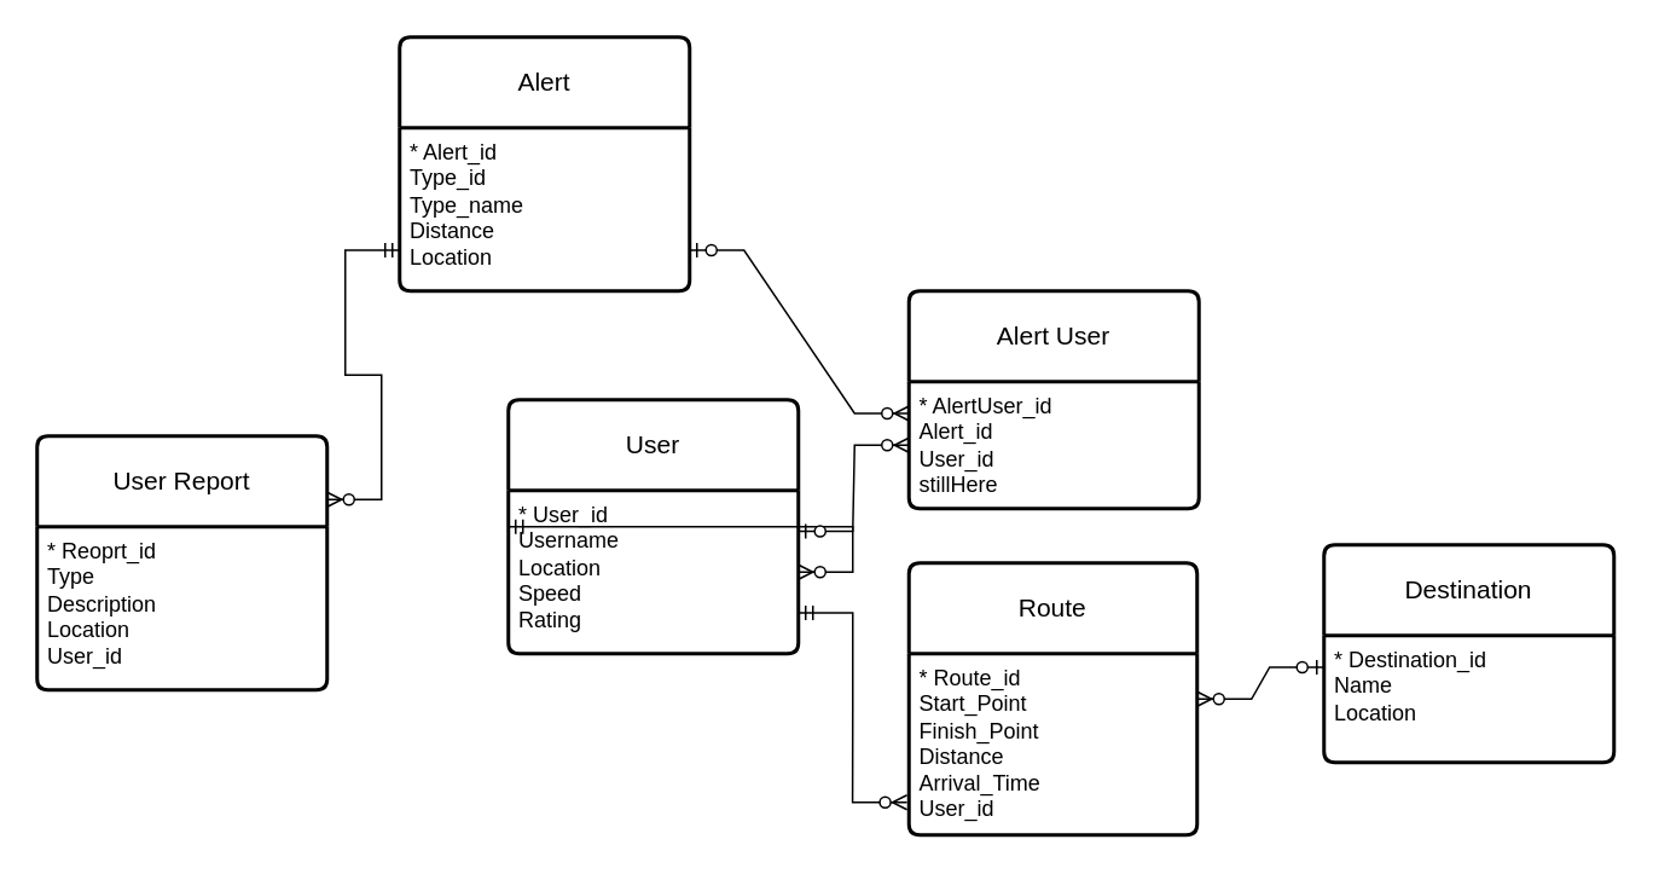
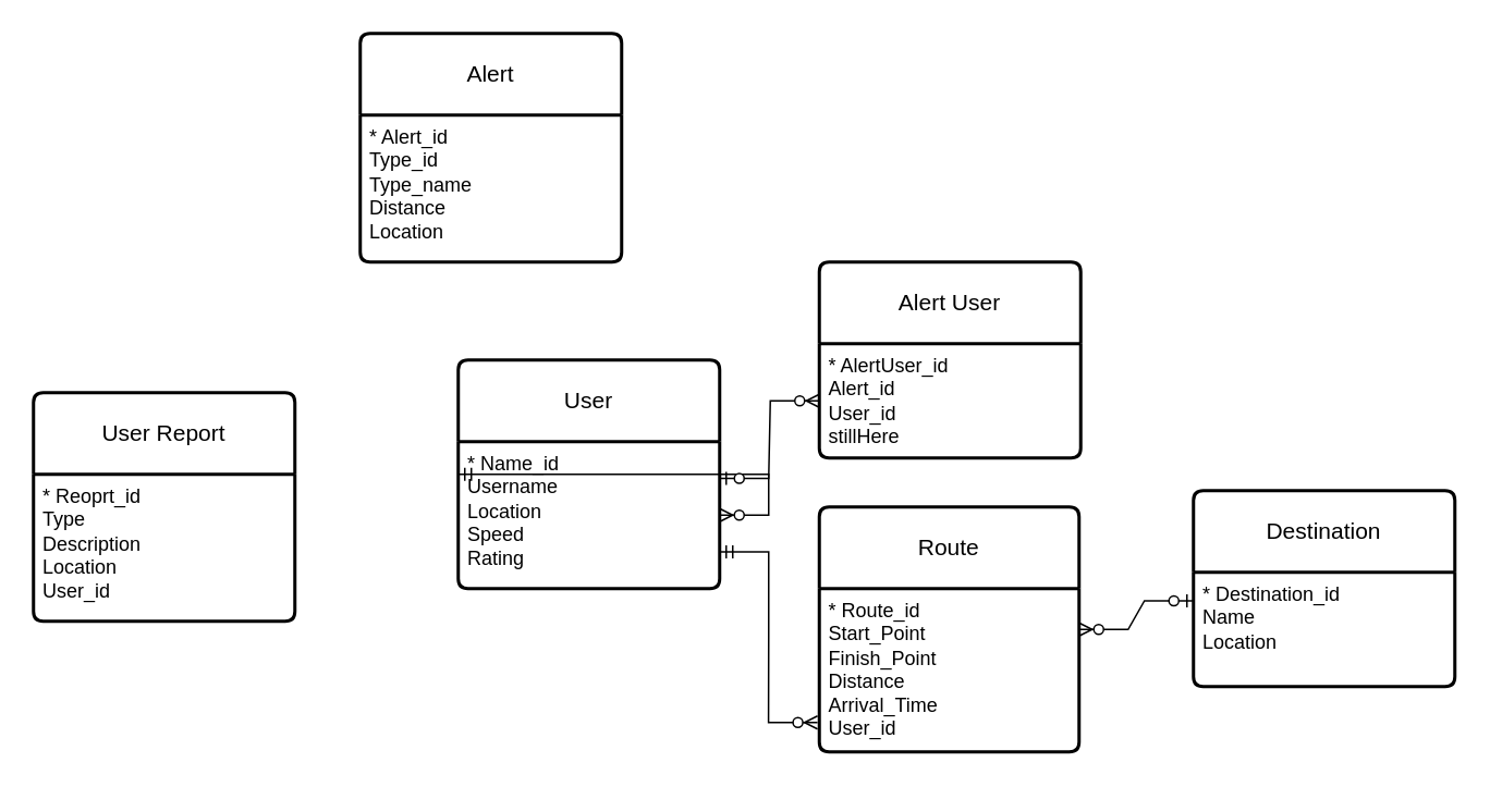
- <mxCell id="18" value="" style="edgeStyle=entityRelationEdgeStyle;fontSize=12;html=1;endArrow=ERzeroToMany;startArrow=ERzeroToOne;rounded=0;entryX=0;entryY=0.25;entryDx=0;entryDy=0;exitX=1;exitY=0.75;exitDx=0;exitDy=0;" edge="1" parent="1" source="9" target="16"><mxGeometry width="100" height="100" relative="1" as="geometry"><mxPoint x="910" y="90" as="sourcePoint" /><mxPoint x="810" y="253" as="targetPoint" /></mxGeometry></mxCell>
- <mxCell id="20" value="" style="edgeStyle=entityRelationEdgeStyle;fontSize=12;html=1;endArrow=ERzeroToMany;startArrow=ERmandOne;rounded=0;entryX=1;entryY=0.25;entryDx=0;entryDy=0;exitX=0;exitY=0.75;exitDx=0;exitDy=0;" edge="1" parent="1" source="9" target="4"><mxGeometry width="100" height="100" relative="1" as="geometry"><mxPoint x="180" y="100" as="sourcePoint" /><mxPoint x="70" y="173" as="targetPoint" /></mxGeometry></mxCell>
- <mxCell id="3" value="* User_id&lt;br&gt;Username&lt;br&gt;Location&lt;div&gt;Speed&lt;/div&gt;&lt;div&gt;Rating&lt;/div&gt;" style="align=left;strokeColor=none;fillColor=none;spacingLeft=4;fontSize=12;verticalAlign=top;resizable=0;rotatable=0;part=1;html=1;" vertex="1" parent="2"><mxGeometry y="50" width="160" height="90" as="geometry" /></mxCell>
+ <mxCell id="3" value="* Name_id&lt;br&gt;Username&lt;br&gt;Location&lt;div&gt;Speed&lt;/div&gt;&lt;div&gt;Rating&lt;/div&gt;" style="align=left;strokeColor=none;fillColor=none;spacingLeft=4;fontSize=12;verticalAlign=top;resizable=0;rotatable=0;part=1;html=1;" vertex="1" parent="2"><mxGeometry y="50" width="160" height="90" as="geometry" /></mxCell>
